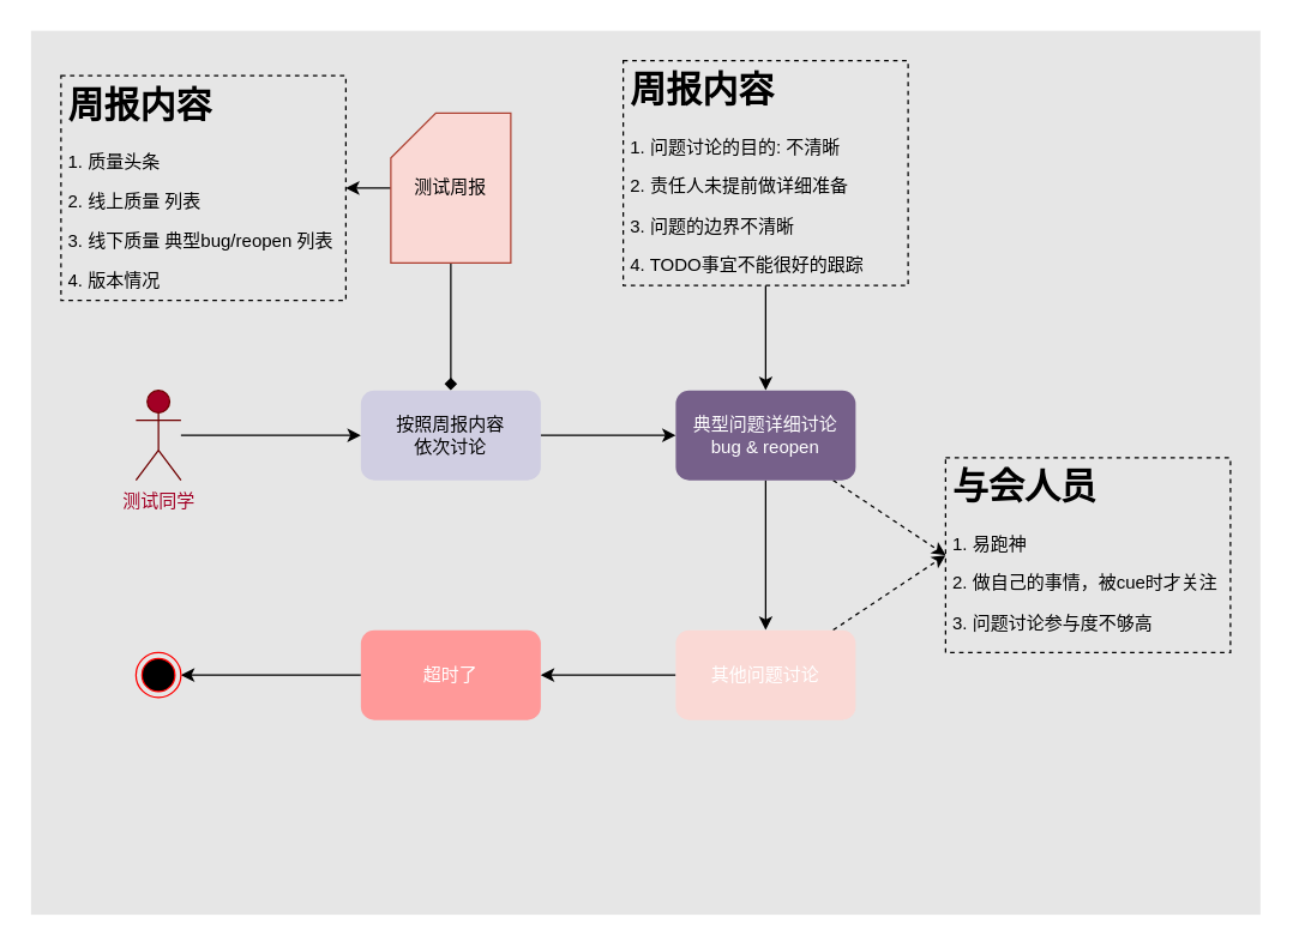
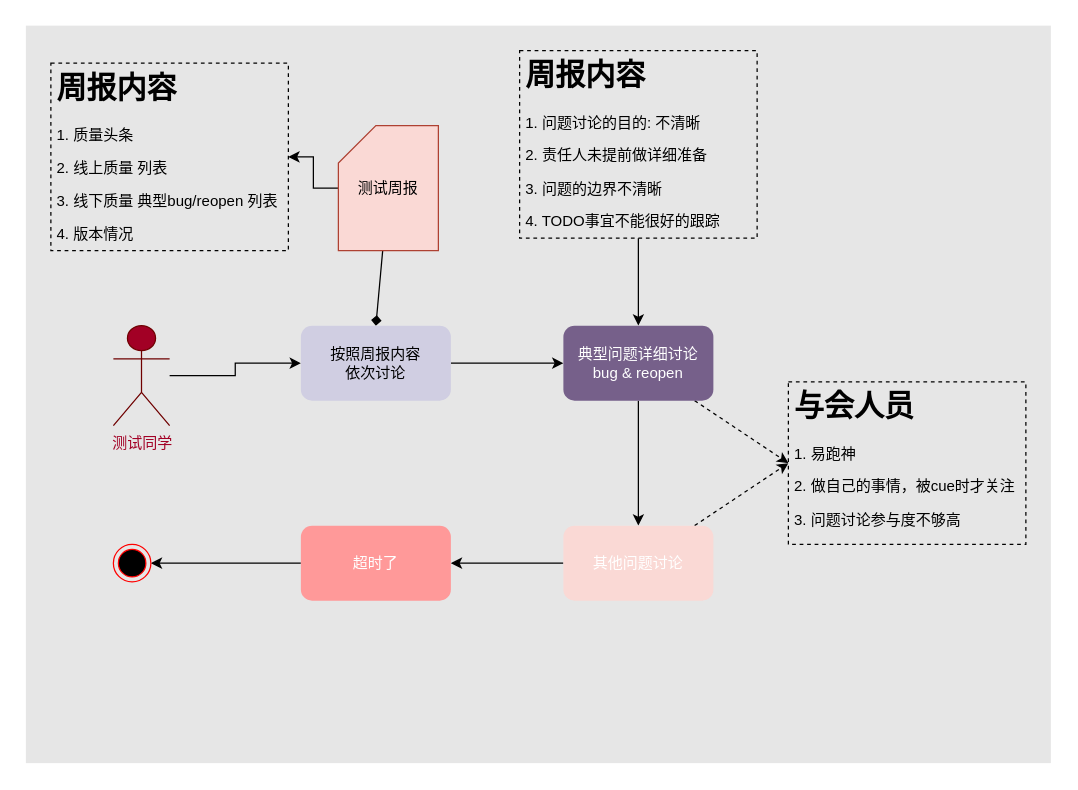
- <mxCell id="7" value="测试周报" style="shape=card;whiteSpace=wrap;html=1;fillColor=#fad9d5;strokeColor=#ae4132;" vertex="1" parent="1"><mxGeometry x="260" y="75" width="80" height="100" as="geometry" /></mxCell>
+ <mxCell id="7" value="测试周报" style="shape=card;whiteSpace=wrap;html=1;fillColor=#fad9d5;strokeColor=#ae4132;" vertex="1" parent="1"><mxGeometry x="270" y="100" width="80" height="100" as="geometry" /></mxCell>
- <mxCell id="4" value="&lt;font color=&quot;#a20025&quot;&gt;测试同学&lt;/font&gt;" style="shape=umlActor;verticalLabelPosition=bottom;verticalAlign=top;html=1;outlineConnect=0;fillColor=#a20025;strokeColor=#6F0000;fontColor=#ffffff;" vertex="1" parent="1"><mxGeometry x="90" y="260" width="30" height="60" as="geometry" /></mxCell>
+ <mxCell id="4" value="&lt;font color=&quot;#a20025&quot;&gt;测试同学&lt;/font&gt;" style="shape=umlActor;verticalLabelPosition=bottom;verticalAlign=top;html=1;outlineConnect=0;fillColor=#a20025;strokeColor=#6F0000;fontColor=#ffffff;" vertex="1" parent="1"><mxGeometry x="90" y="260" width="45" height="80" as="geometry" /></mxCell>
